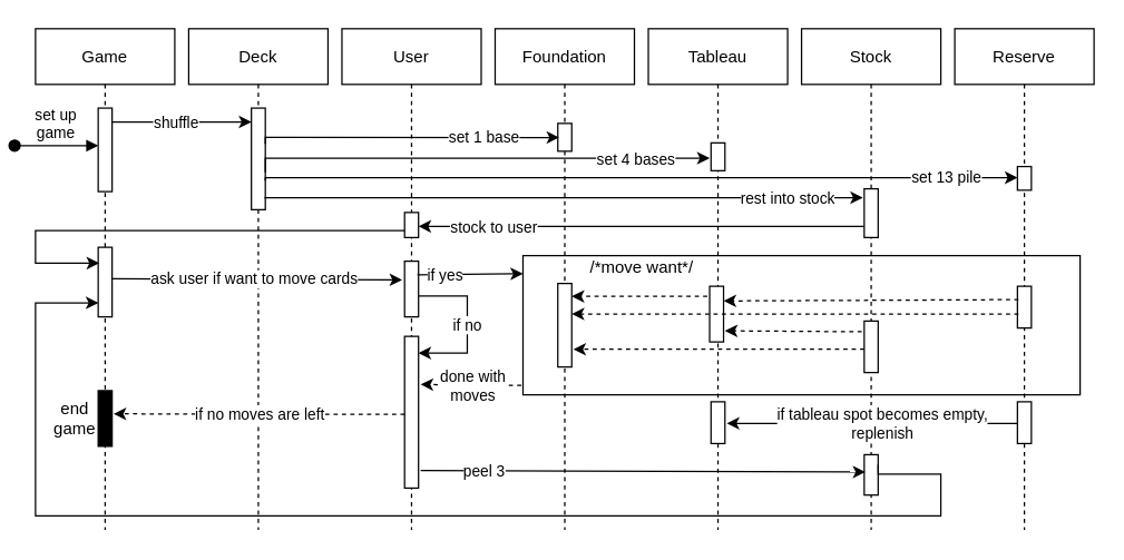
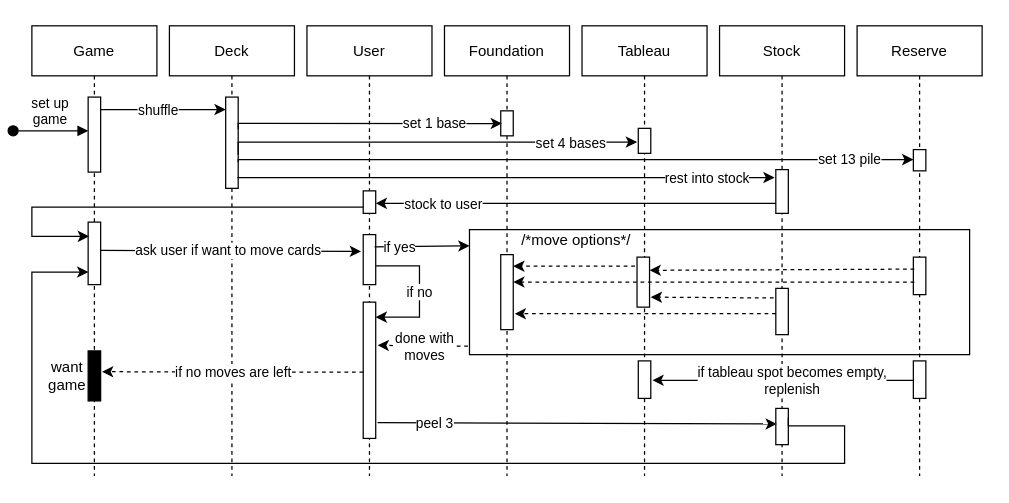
- <mxCell id="53" value="/*move want*/" style="text;html=1;align=center;verticalAlign=middle;resizable=0;points=[];autosize=1;strokeColor=none;fillColor=none;" vertex="1" parent="1"><mxGeometry x="400" y="177" width="110" height="30" as="geometry" /></mxCell>
+ <mxCell id="53" value="/*move options*/" style="text;html=1;align=center;verticalAlign=middle;resizable=0;points=[];autosize=1;strokeColor=none;fillColor=none;" vertex="1" parent="1"><mxGeometry x="400" y="177" width="110" height="30" as="geometry" /></mxCell>
- <mxCell id="8" value="end&lt;br&gt;game" style="text;html=1;align=center;verticalAlign=middle;resizable=0;points=[];autosize=1;strokeColor=none;fillColor=none;" vertex="1" parent="3"><mxGeometry x="3" y="260" width="50" height="40" as="geometry" /></mxCell>
+ <mxCell id="8" value="want&lt;br&gt;game" style="text;html=1;align=center;verticalAlign=middle;resizable=0;points=[];autosize=1;strokeColor=none;fillColor=none;" vertex="1" parent="3"><mxGeometry x="3" y="260" width="50" height="40" as="geometry" /></mxCell>
